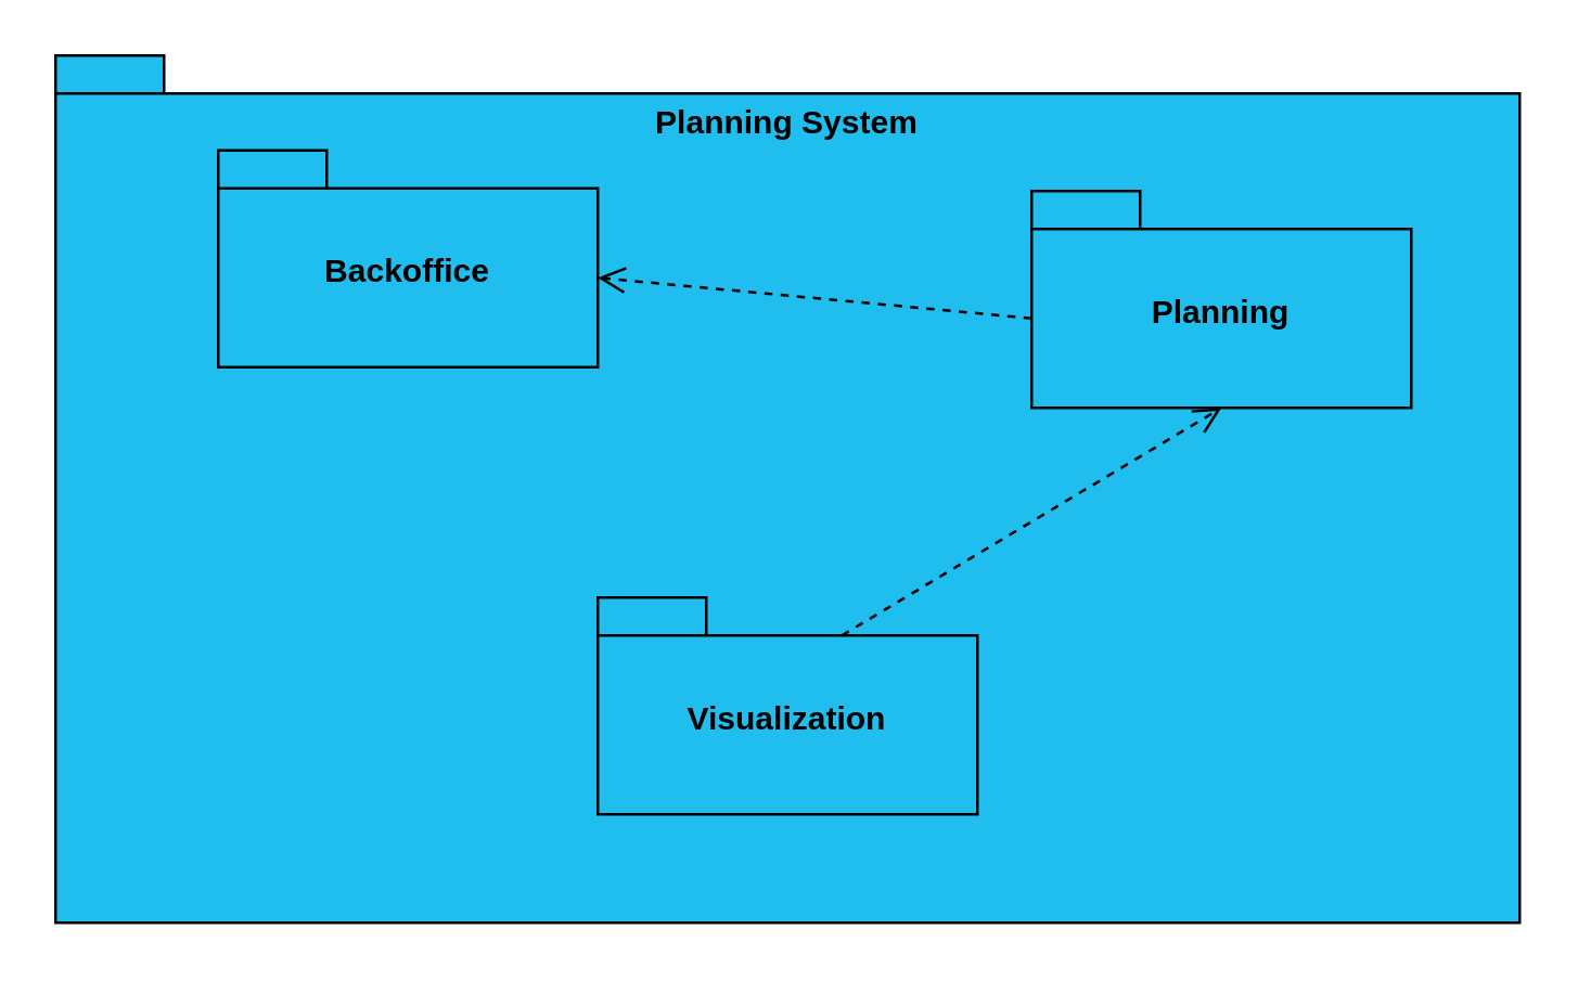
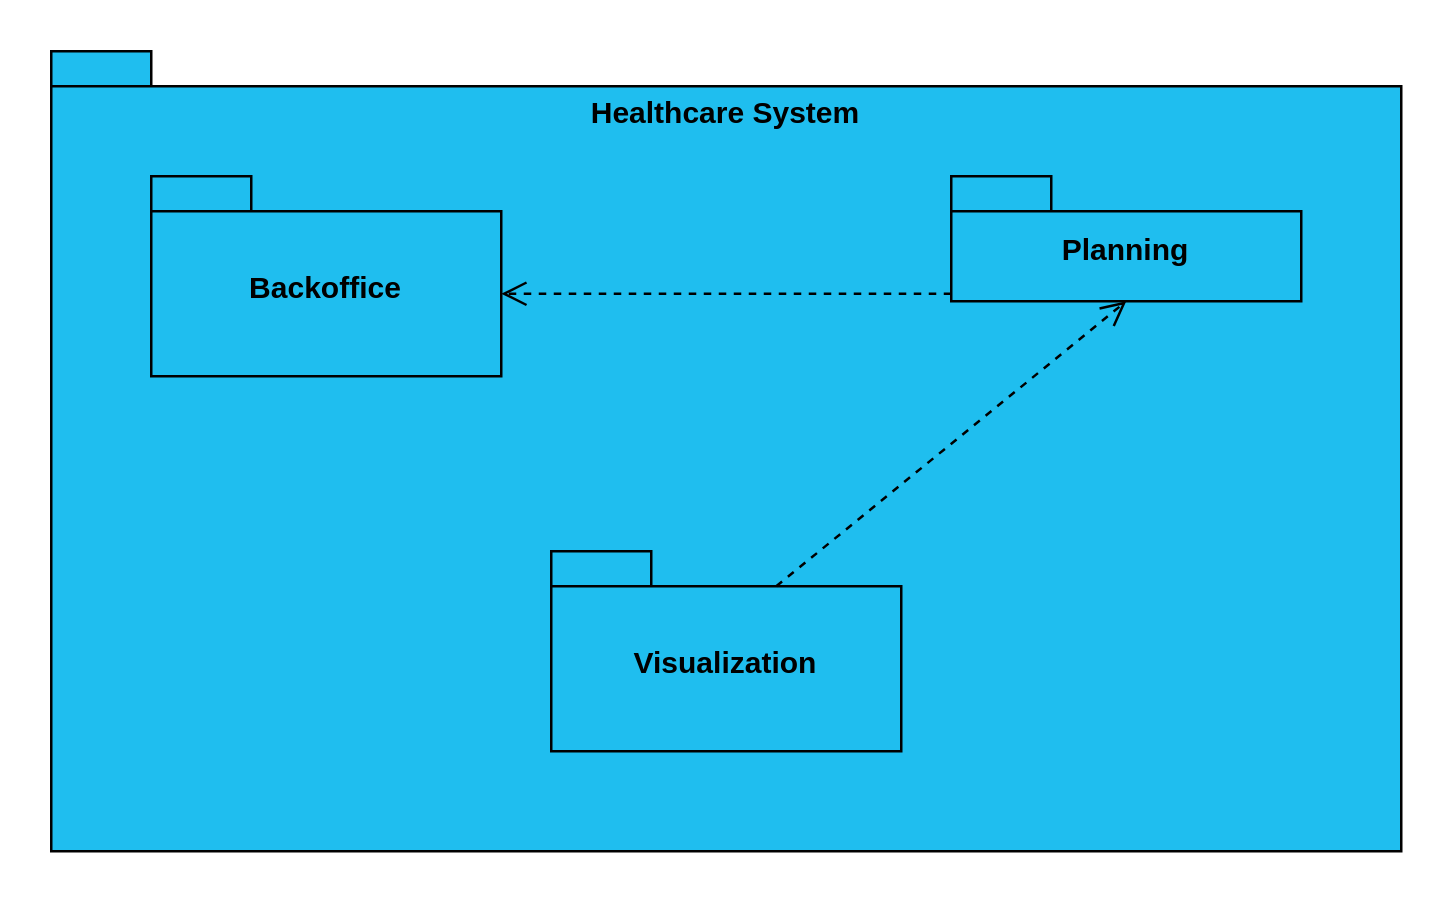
- <mxCell id="2" value="Planning System" style="shape=folder;fontStyle=1;spacingTop=3;tabWidth=40;tabHeight=14;tabPosition=left;html=1;whiteSpace=wrap;labelPosition=center;verticalLabelPosition=top;align=center;verticalAlign=bottom;labelBackgroundColor=none;labelBorderColor=none;spacing=-32;fillColor=#1FBEEF;" vertex="1" parent="1"><mxGeometry x="20" y="20" width="540" height="320" as="geometry" /></mxCell>
+ <mxCell id="2" value="Healthcare System" style="shape=folder;fontStyle=1;spacingTop=3;tabWidth=40;tabHeight=14;tabPosition=left;html=1;whiteSpace=wrap;labelPosition=center;verticalLabelPosition=top;align=center;verticalAlign=bottom;labelBackgroundColor=none;labelBorderColor=none;spacing=-32;fillColor=#1FBEEF;" vertex="1" parent="1"><mxGeometry x="20" y="20" width="540" height="320" as="geometry" /></mxCell>
- <mxCell id="3" value="Backoffice" style="shape=folder;fontStyle=1;spacingTop=10;tabWidth=40;tabHeight=14;tabPosition=left;html=1;whiteSpace=wrap;fillColor=#1FBEEF;" vertex="1" parent="1"><mxGeometry x="80" y="55" width="140" height="80" as="geometry" /></mxCell>
+ <mxCell id="3" value="Backoffice" style="shape=folder;fontStyle=1;spacingTop=10;tabWidth=40;tabHeight=14;tabPosition=left;html=1;whiteSpace=wrap;fillColor=#1FBEEF;" vertex="1" parent="1"><mxGeometry x="60" y="70" width="140" height="80" as="geometry" /></mxCell>
- <mxCell id="4" value="Planning" style="shape=folder;fontStyle=1;spacingTop=10;tabWidth=40;tabHeight=14;tabPosition=left;html=1;whiteSpace=wrap;fillColor=#1FBEEF;" vertex="1" parent="1"><mxGeometry x="380" y="70" width="140" height="80" as="geometry" /></mxCell>
+ <mxCell id="4" value="Planning" style="shape=folder;fontStyle=1;spacingTop=10;tabWidth=40;tabHeight=14;tabPosition=left;html=1;whiteSpace=wrap;fillColor=#1FBEEF;" vertex="1" parent="1"><mxGeometry x="380" y="70" width="140" height="50" as="geometry" /></mxCell>
